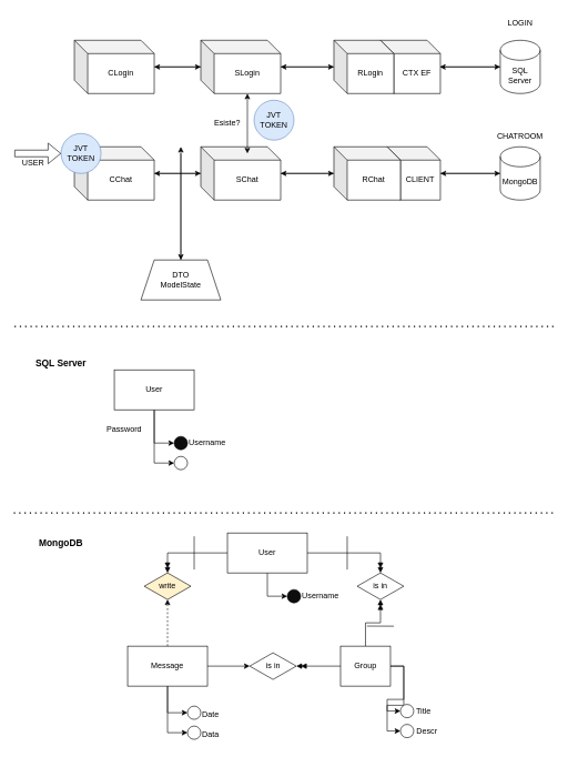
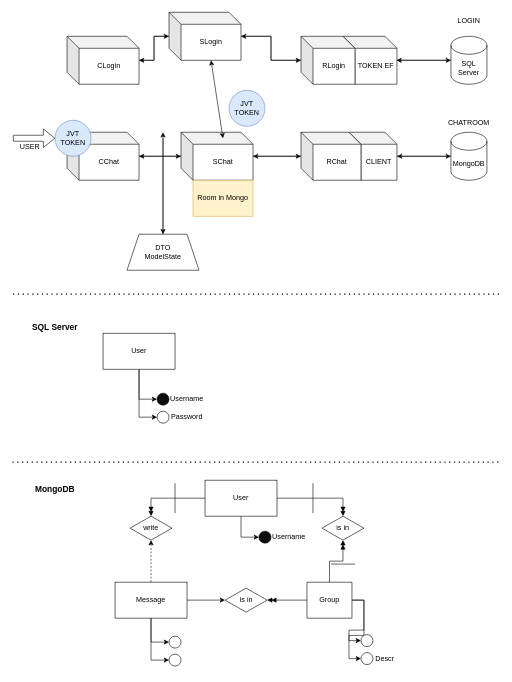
- <mxCell id="8" value="SLogin" style="shape=cube;whiteSpace=wrap;html=1;boundedLbl=1;backgroundOutline=1;darkOpacity=0.05;darkOpacity2=0.1;" parent="1" vertex="1"><mxGeometry x="301" y="60" width="120" height="80" as="geometry" /></mxCell>
+ <mxCell id="8" value="SLogin" style="shape=cube;whiteSpace=wrap;html=1;boundedLbl=1;backgroundOutline=1;darkOpacity=0.05;darkOpacity2=0.1;" parent="1" vertex="1"><mxGeometry x="281" y="20" width="120" height="80" as="geometry" /></mxCell>
- <mxCell id="4" value="CTX EF" style="shape=cube;whiteSpace=wrap;html=1;boundedLbl=1;backgroundOutline=1;darkOpacity=0.05;darkOpacity2=0.1;" parent="1" vertex="1"><mxGeometry x="571" y="60" width="90" height="80" as="geometry" /></mxCell>
+ <mxCell id="4" value="TOKEN EF" style="shape=cube;whiteSpace=wrap;html=1;boundedLbl=1;backgroundOutline=1;darkOpacity=0.05;darkOpacity2=0.1;" parent="1" vertex="1"><mxGeometry x="571" y="60" width="90" height="80" as="geometry" /></mxCell>
- <mxCell id="28" value="Esiste?" style="text;html=1;align=center;verticalAlign=middle;whiteSpace=wrap;rounded=0;" parent="1" vertex="1"><mxGeometry x="311" y="170" width="60" height="30" as="geometry" /></mxCell>
+ <mxCell id="24" value="Room&amp;nbsp;&lt;span style=&quot;background-color: initial;&quot;&gt;in Mongo&lt;/span&gt;" style="rounded=0;whiteSpace=wrap;html=1;fillColor=#fff2cc;strokeColor=#d6b656;" parent="1" vertex="1"><mxGeometry x="321" y="300" width="100" height="60" as="geometry" /></mxCell>
- <mxCell id="41" value="Password" style="text;html=1;align=center;verticalAlign=middle;whiteSpace=wrap;rounded=0;" vertex="1" parent="1"><mxGeometry x="156" y="630" width="60" height="30" as="geometry" /></mxCell>
+ <mxCell id="41" value="Password" style="text;html=1;align=center;verticalAlign=middle;whiteSpace=wrap;rounded=0;" vertex="1" parent="1"><mxGeometry x="281" y="680" width="60" height="30" as="geometry" /></mxCell>
- <mxCell id="68" value="write" style="rhombus;whiteSpace=wrap;html=1;fillColor=#fff2cc;" vertex="1" parent="1"><mxGeometry x="216" y="860" width="70" height="40" as="geometry" /></mxCell>
+ <mxCell id="68" value="write" style="rhombus;whiteSpace=wrap;html=1;" vertex="1" parent="1"><mxGeometry x="216" y="860" width="70" height="40" as="geometry" /></mxCell>
- <mxCell id="61" value="Title" style="text;html=1;align=center;verticalAlign=middle;whiteSpace=wrap;rounded=0;" vertex="1" parent="1"><mxGeometry x="621" y="1055" width="30" height="25" as="geometry" /></mxCell>
- <mxCell id="56" value="Date" style="text;html=1;align=center;verticalAlign=middle;whiteSpace=wrap;rounded=0;" vertex="1" parent="1"><mxGeometry x="301" y="1060" width="30" height="25" as="geometry" /></mxCell>
- <mxCell id="58" value="Data" style="text;html=1;align=center;verticalAlign=middle;whiteSpace=wrap;rounded=0;" vertex="1" parent="1"><mxGeometry x="301" y="1090" width="30" height="25" as="geometry" /></mxCell>
